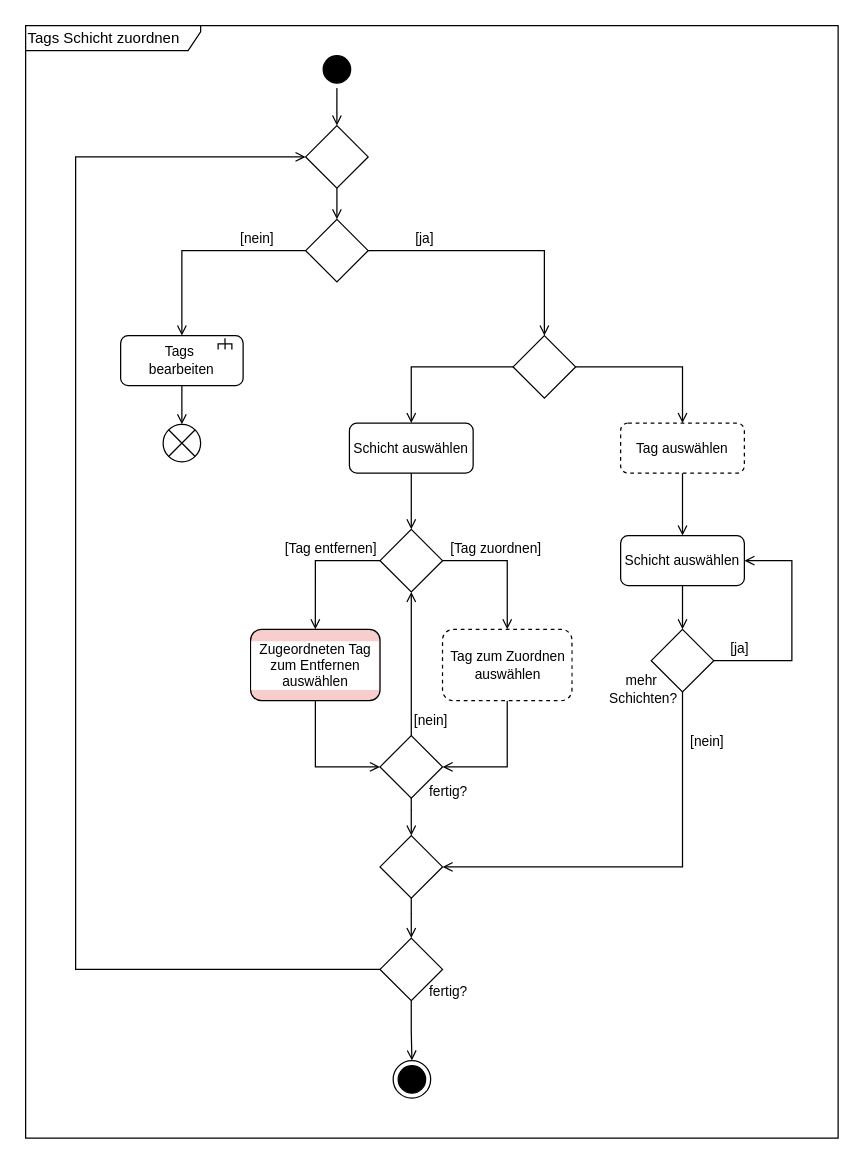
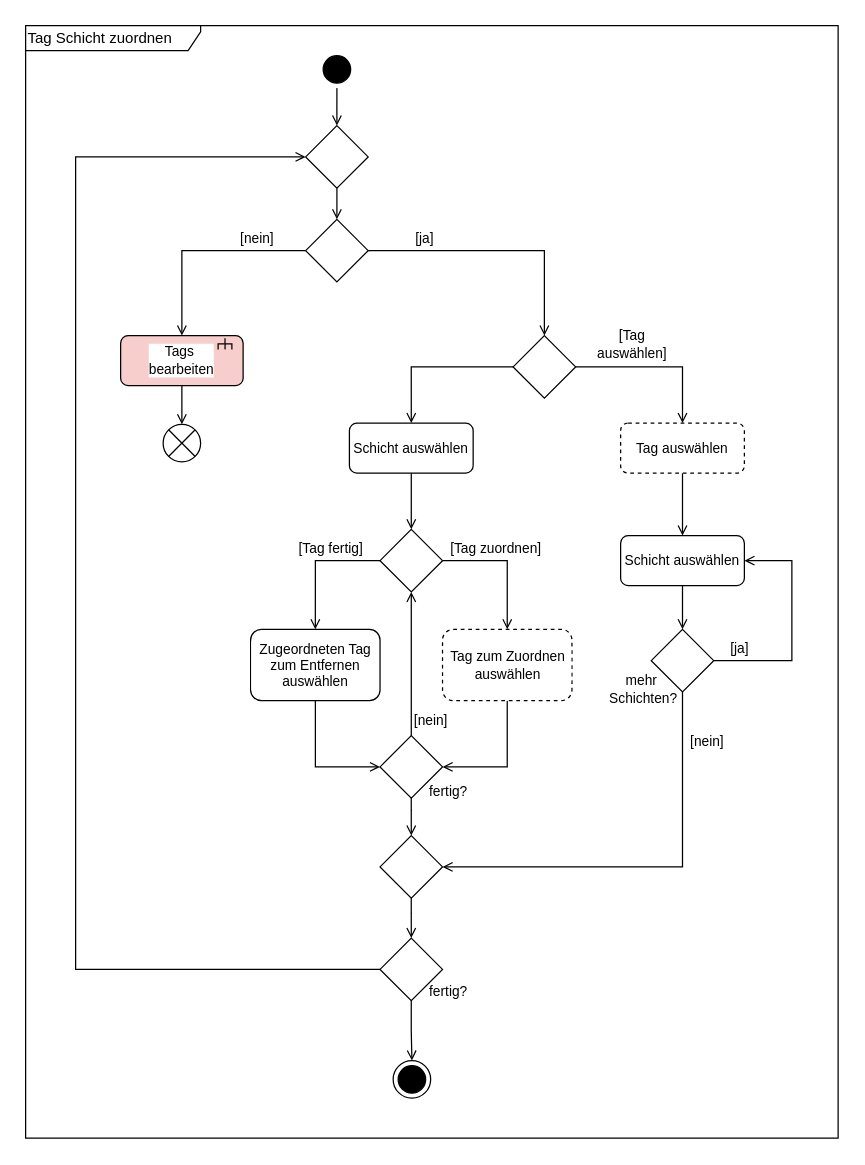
- <mxCell id="5" value="Tags Schicht&lt;span style=&quot;background-color: initial;&quot;&gt;&amp;nbsp;zuordnen&lt;/span&gt;" style="shape=umlFrame;whiteSpace=wrap;html=1;pointerEvents=0;width=140;height=20;align=left;" vertex="1" parent="1"><mxGeometry x="20" y="20" width="650" height="890" as="geometry" /></mxCell>
+ <mxCell id="5" value="Tag Schicht&lt;span style=&quot;background-color: initial;&quot;&gt;&amp;nbsp;zuordnen&lt;/span&gt;" style="shape=umlFrame;whiteSpace=wrap;html=1;pointerEvents=0;width=140;height=20;align=left;" vertex="1" parent="1"><mxGeometry x="20" y="20" width="650" height="890" as="geometry" /></mxCell>
+ <mxCell id="33" value="[Tag&lt;div&gt;auswählen]&lt;/div&gt;" style="text;html=1;align=center;verticalAlign=middle;resizable=0;points=[];autosize=1;strokeColor=none;fillColor=none;fontFamily=Helvetica;fontSize=11;fontColor=default;labelBackgroundColor=default;" vertex="1" parent="1"><mxGeometry x="465" y="255" width="80" height="40" as="geometry" /></mxCell>
- <mxCell id="10" value="Tags&amp;nbsp;&lt;div&gt;bearbeiten&lt;/div&gt;" style="rounded=1;whiteSpace=wrap;html=1;fontFamily=Helvetica;fontSize=11;fontColor=default;labelBackgroundColor=default;" vertex="1" parent="1"><mxGeometry x="96" y="268" width="98" height="40" as="geometry" /></mxCell>
+ <mxCell id="10" value="Tags&amp;nbsp;&lt;div&gt;bearbeiten&lt;/div&gt;" style="rounded=1;whiteSpace=wrap;html=1;fontFamily=Helvetica;fontSize=11;fontColor=default;labelBackgroundColor=default;fillColor=#f8cecc;" vertex="1" parent="1"><mxGeometry x="96" y="268" width="98" height="40" as="geometry" /></mxCell>
- <mxCell id="38" value="[Tag entfernen]" style="text;html=1;align=center;verticalAlign=middle;resizable=0;points=[];autosize=1;strokeColor=none;fillColor=none;fontFamily=Helvetica;fontSize=11;fontColor=default;labelBackgroundColor=default;" vertex="1" parent="1"><mxGeometry x="214.03" y="423" width="100" height="30" as="geometry" /></mxCell>
+ <mxCell id="38" value="[Tag fertig]" style="text;html=1;align=center;verticalAlign=middle;resizable=0;points=[];autosize=1;strokeColor=none;fillColor=none;fontFamily=Helvetica;fontSize=11;fontColor=default;labelBackgroundColor=default;" vertex="1" parent="1"><mxGeometry x="214.03" y="423" width="100" height="30" as="geometry" /></mxCell>
- <mxCell id="26" value="Zugeordneten Tag zum Entfernen auswählen" style="rounded=1;whiteSpace=wrap;html=1;fontFamily=Helvetica;fontSize=11;fontColor=default;labelBackgroundColor=default;fillColor=#f8cecc;" vertex="1" parent="1"><mxGeometry x="200" y="503" width="103.53" height="57" as="geometry" /></mxCell>
+ <mxCell id="26" value="Zugeordneten Tag zum Entfernen auswählen" style="rounded=1;whiteSpace=wrap;html=1;fontFamily=Helvetica;fontSize=11;fontColor=default;labelBackgroundColor=default;" vertex="1" parent="1"><mxGeometry x="200" y="503" width="103.53" height="57" as="geometry" /></mxCell>
